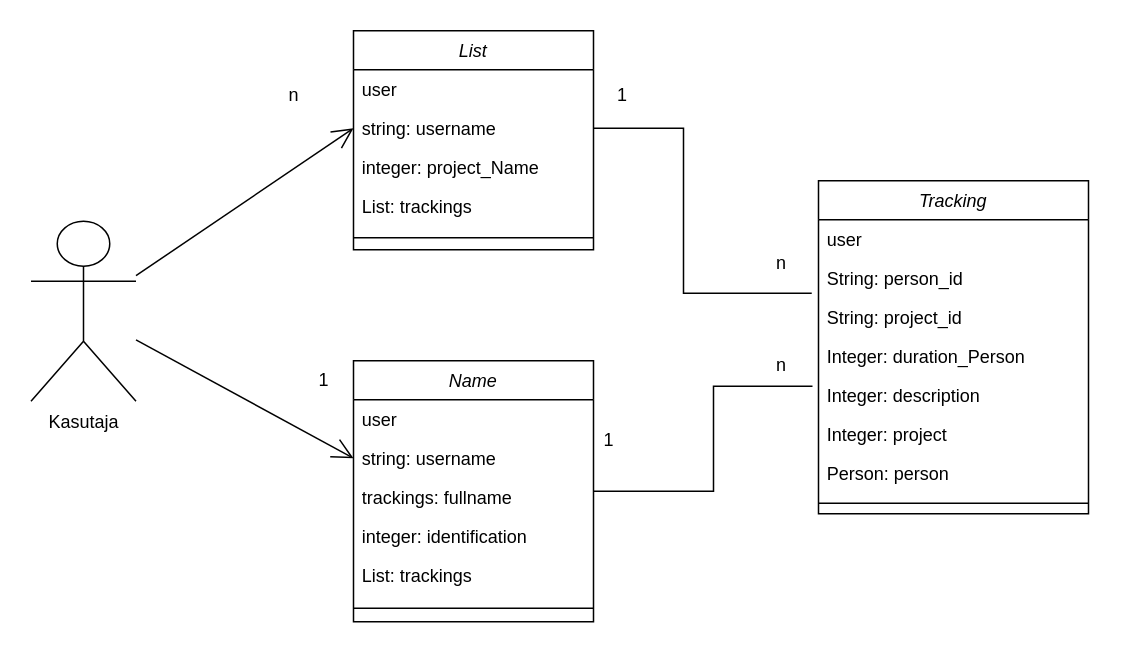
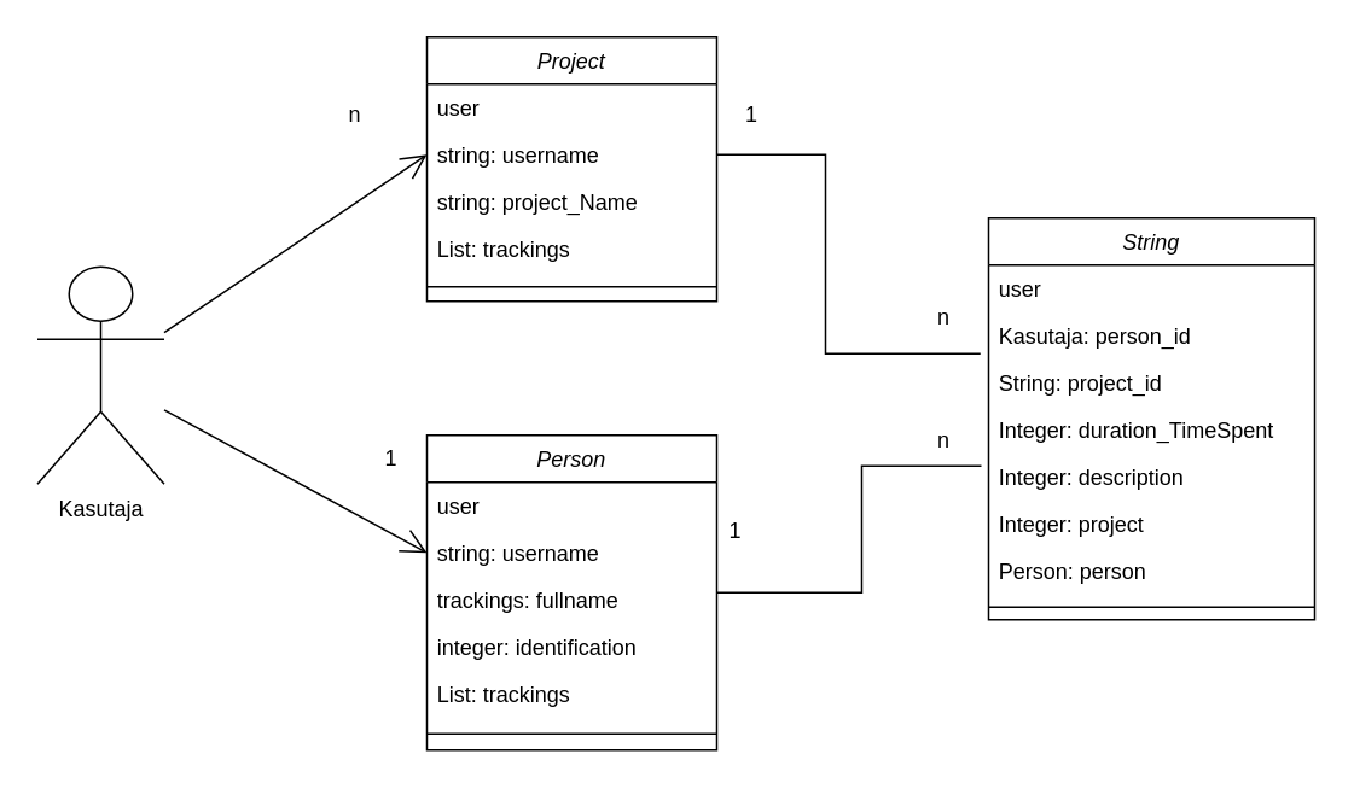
- <mxCell id="2" value="List" style="swimlane;fontStyle=2;align=center;verticalAlign=top;childLayout=stackLayout;horizontal=1;startSize=26;horizontalStack=0;resizeParent=1;resizeLast=0;collapsible=1;marginBottom=0;rounded=0;shadow=0;strokeWidth=1;" parent="1" vertex="1"><mxGeometry x="235" y="20" width="160" height="146" as="geometry"><mxRectangle x="230" y="140" width="160" height="26" as="alternateBounds" /></mxGeometry></mxCell>
+ <mxCell id="2" value="Project" style="swimlane;fontStyle=2;align=center;verticalAlign=top;childLayout=stackLayout;horizontal=1;startSize=26;horizontalStack=0;resizeParent=1;resizeLast=0;collapsible=1;marginBottom=0;rounded=0;shadow=0;strokeWidth=1;" parent="1" vertex="1"><mxGeometry x="235" y="20" width="160" height="146" as="geometry"><mxRectangle x="230" y="140" width="160" height="26" as="alternateBounds" /></mxGeometry></mxCell>
- <mxCell id="5" value="integer: project_Name&#10;" style="text;align=left;verticalAlign=top;spacingLeft=4;spacingRight=4;overflow=hidden;rotatable=0;points=[[0,0.5],[1,0.5]];portConstraint=eastwest;" parent="2" vertex="1"><mxGeometry y="78" width="160" height="26" as="geometry" /></mxCell>
+ <mxCell id="5" value="string: project_Name&#10;" style="text;align=left;verticalAlign=top;spacingLeft=4;spacingRight=4;overflow=hidden;rotatable=0;points=[[0,0.5],[1,0.5]];portConstraint=eastwest;" parent="2" vertex="1"><mxGeometry y="78" width="160" height="26" as="geometry" /></mxCell>
- <mxCell id="8" value="Tracking" style="swimlane;fontStyle=2;align=center;verticalAlign=top;childLayout=stackLayout;horizontal=1;startSize=26;horizontalStack=0;resizeParent=1;resizeLast=0;collapsible=1;marginBottom=0;rounded=0;shadow=0;strokeWidth=1;" vertex="1" parent="1"><mxGeometry x="545" y="120" width="180" height="222" as="geometry"><mxRectangle x="230" y="140" width="160" height="26" as="alternateBounds" /></mxGeometry></mxCell>
+ <mxCell id="8" value="String" style="swimlane;fontStyle=2;align=center;verticalAlign=top;childLayout=stackLayout;horizontal=1;startSize=26;horizontalStack=0;resizeParent=1;resizeLast=0;collapsible=1;marginBottom=0;rounded=0;shadow=0;strokeWidth=1;" vertex="1" parent="1"><mxGeometry x="545" y="120" width="180" height="222" as="geometry"><mxRectangle x="230" y="140" width="160" height="26" as="alternateBounds" /></mxGeometry></mxCell>
- <mxCell id="10" value="String: person_id" style="text;align=left;verticalAlign=top;spacingLeft=4;spacingRight=4;overflow=hidden;rotatable=0;points=[[0,0.5],[1,0.5]];portConstraint=eastwest;" vertex="1" parent="8"><mxGeometry y="52" width="180" height="26" as="geometry" /></mxCell>
+ <mxCell id="10" value="Kasutaja: person_id" style="text;align=left;verticalAlign=top;spacingLeft=4;spacingRight=4;overflow=hidden;rotatable=0;points=[[0,0.5],[1,0.5]];portConstraint=eastwest;" vertex="1" parent="8"><mxGeometry y="52" width="180" height="26" as="geometry" /></mxCell>
- <mxCell id="12" value="Integer: duration_Person" style="text;align=left;verticalAlign=top;spacingLeft=4;spacingRight=4;overflow=hidden;rotatable=0;points=[[0,0.5],[1,0.5]];portConstraint=eastwest;rounded=0;shadow=0;html=0;" vertex="1" parent="8"><mxGeometry y="104" width="180" height="26" as="geometry" /></mxCell>
+ <mxCell id="12" value="Integer: duration_TimeSpent" style="text;align=left;verticalAlign=top;spacingLeft=4;spacingRight=4;overflow=hidden;rotatable=0;points=[[0,0.5],[1,0.5]];portConstraint=eastwest;rounded=0;shadow=0;html=0;" vertex="1" parent="8"><mxGeometry y="104" width="180" height="26" as="geometry" /></mxCell>
- <mxCell id="17" value="Name" style="swimlane;fontStyle=2;align=center;verticalAlign=top;childLayout=stackLayout;horizontal=1;startSize=26;horizontalStack=0;resizeParent=1;resizeLast=0;collapsible=1;marginBottom=0;rounded=0;shadow=0;strokeWidth=1;" vertex="1" parent="1"><mxGeometry x="235" y="240" width="160" height="174" as="geometry"><mxRectangle x="230" y="140" width="160" height="26" as="alternateBounds" /></mxGeometry></mxCell>
+ <mxCell id="17" value="Person" style="swimlane;fontStyle=2;align=center;verticalAlign=top;childLayout=stackLayout;horizontal=1;startSize=26;horizontalStack=0;resizeParent=1;resizeLast=0;collapsible=1;marginBottom=0;rounded=0;shadow=0;strokeWidth=1;" vertex="1" parent="1"><mxGeometry x="235" y="240" width="160" height="174" as="geometry"><mxRectangle x="230" y="140" width="160" height="26" as="alternateBounds" /></mxGeometry></mxCell>
